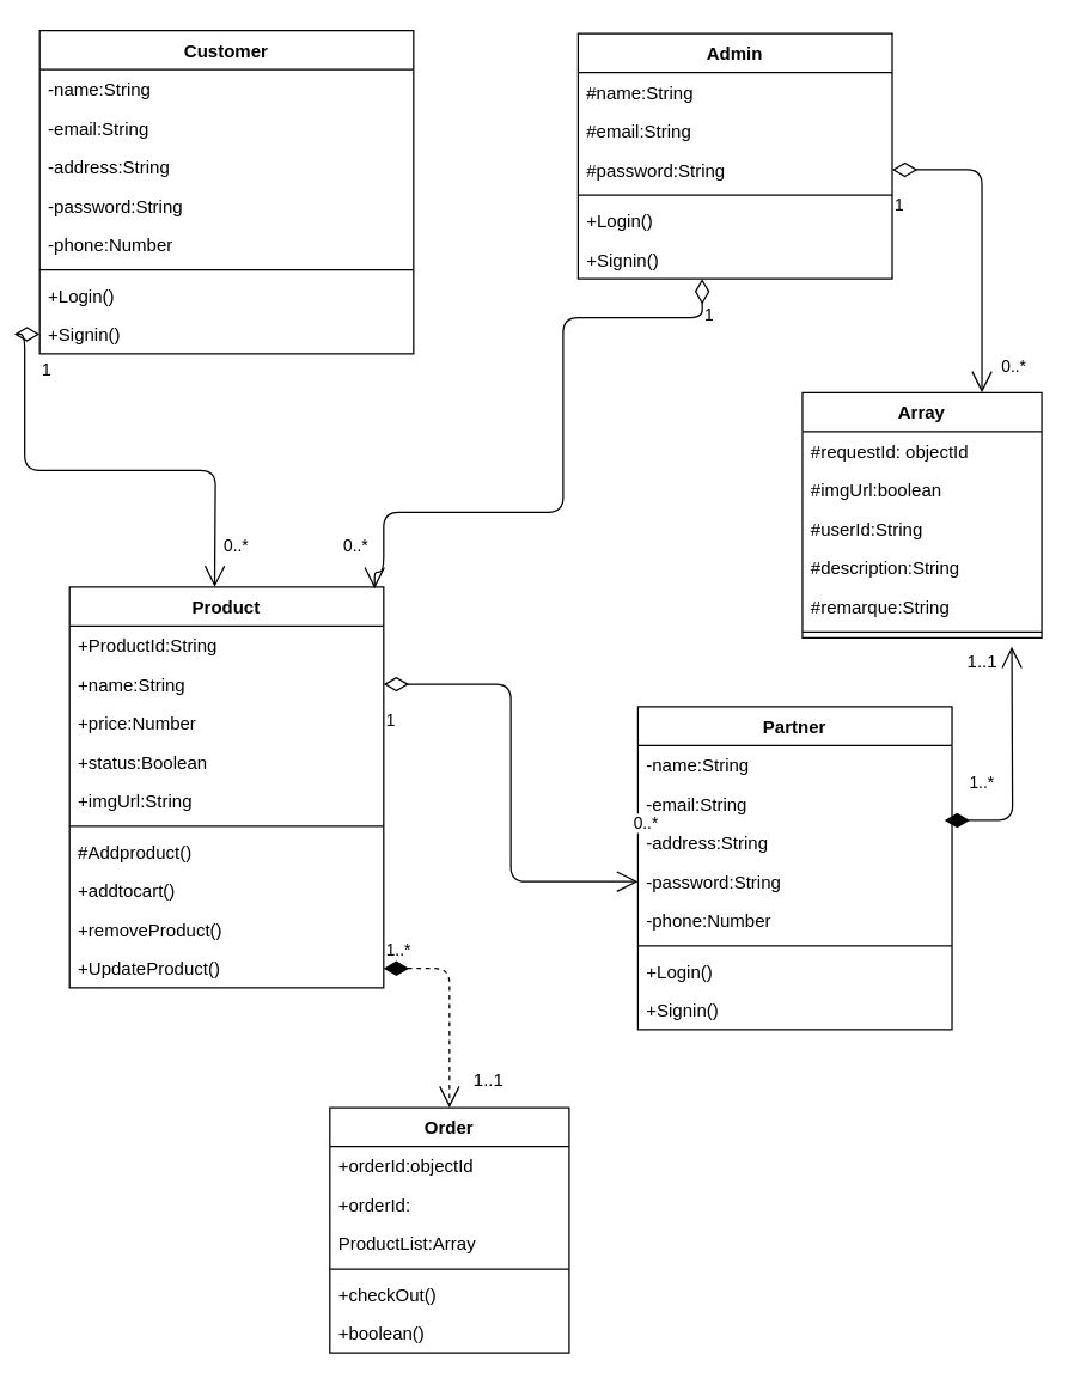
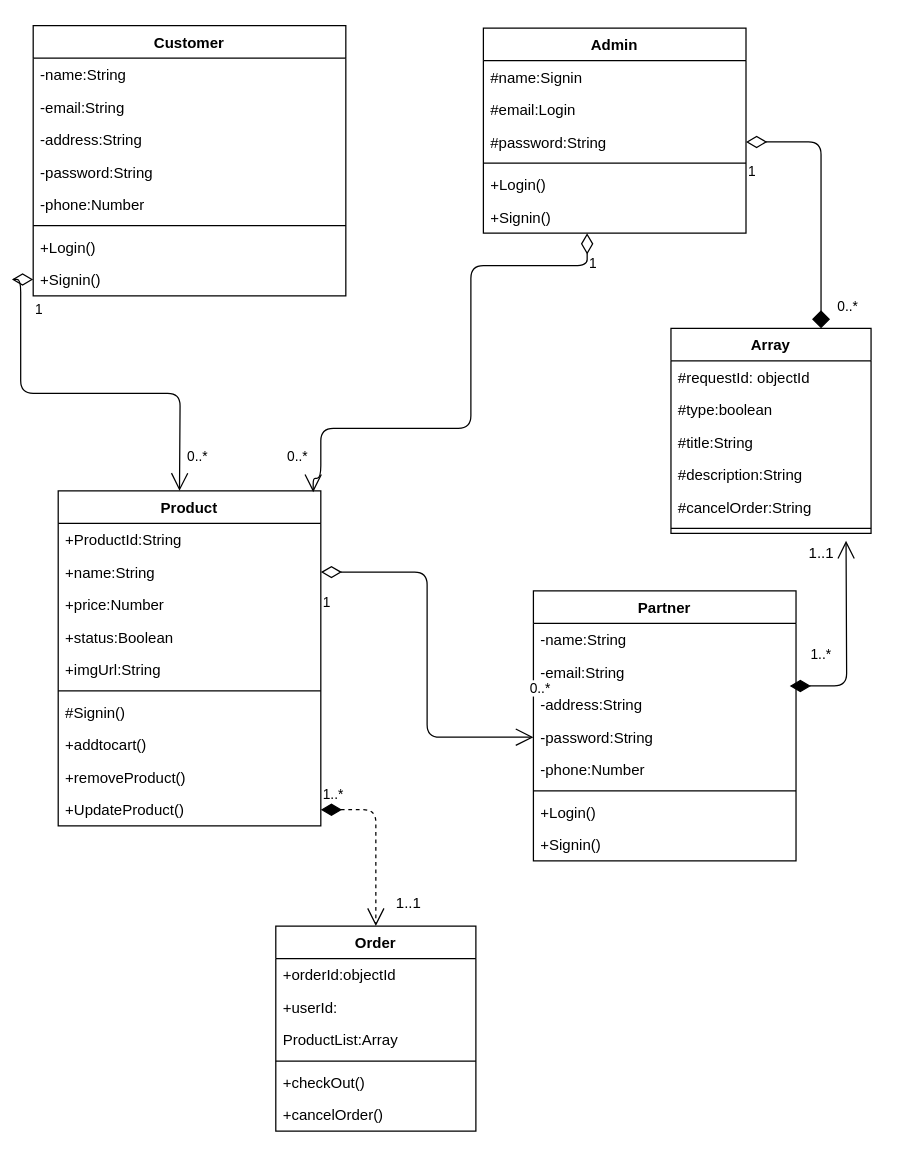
- <mxCell id="12" value="#name:String" style="text;strokeColor=none;fillColor=none;align=left;verticalAlign=top;spacingLeft=4;spacingRight=4;overflow=hidden;rotatable=0;points=[[0,0.5],[1,0.5]];portConstraint=eastwest;" parent="11" vertex="1"><mxGeometry y="26" width="210" height="26" as="geometry" /></mxCell>
+ <mxCell id="12" value="#name:Signin" style="text;strokeColor=none;fillColor=none;align=left;verticalAlign=top;spacingLeft=4;spacingRight=4;overflow=hidden;rotatable=0;points=[[0,0.5],[1,0.5]];portConstraint=eastwest;" parent="11" vertex="1"><mxGeometry y="26" width="210" height="26" as="geometry" /></mxCell>
- <mxCell id="13" value="#email:String" style="text;strokeColor=none;fillColor=none;align=left;verticalAlign=top;spacingLeft=4;spacingRight=4;overflow=hidden;rotatable=0;points=[[0,0.5],[1,0.5]];portConstraint=eastwest;" parent="11" vertex="1"><mxGeometry y="52" width="210" height="26" as="geometry" /></mxCell>
+ <mxCell id="13" value="#email:Login" style="text;strokeColor=none;fillColor=none;align=left;verticalAlign=top;spacingLeft=4;spacingRight=4;overflow=hidden;rotatable=0;points=[[0,0.5],[1,0.5]];portConstraint=eastwest;" parent="11" vertex="1"><mxGeometry y="52" width="210" height="26" as="geometry" /></mxCell>
- <mxCell id="65" value="" style="endArrow=open;html=1;endSize=12;startArrow=diamondThin;startSize=14;startFill=0;edgeStyle=orthogonalEdgeStyle;entryX=0.75;entryY=0;entryDx=0;entryDy=0;exitX=1;exitY=0.5;exitDx=0;exitDy=0;" parent="1" source="14" target="56" edge="1"><mxGeometry relative="1" as="geometry"><mxPoint x="590" y="151.999" as="sourcePoint" /><mxPoint x="605.59" y="317.284" as="targetPoint" /></mxGeometry></mxCell>
+ <mxCell id="65" value="" style="endArrow=diamond;html=1;endSize=12;startArrow=diamondThin;startSize=14;startFill=0;edgeStyle=orthogonalEdgeStyle;entryX=0.75;entryY=0;entryDx=0;entryDy=0;exitX=1;exitY=0.5;exitDx=0;exitDy=0;" parent="1" source="14" target="56" edge="1"><mxGeometry relative="1" as="geometry"><mxPoint x="590" y="151.999" as="sourcePoint" /><mxPoint x="605.59" y="317.284" as="targetPoint" /></mxGeometry></mxCell>
- <mxCell id="58" value="#imgUrl:boolean" style="text;strokeColor=none;fillColor=none;align=left;verticalAlign=top;spacingLeft=4;spacingRight=4;overflow=hidden;rotatable=0;points=[[0,0.5],[1,0.5]];portConstraint=eastwest;" parent="56" vertex="1"><mxGeometry y="52" width="160" height="26" as="geometry" /></mxCell>
+ <mxCell id="58" value="#type:boolean" style="text;strokeColor=none;fillColor=none;align=left;verticalAlign=top;spacingLeft=4;spacingRight=4;overflow=hidden;rotatable=0;points=[[0,0.5],[1,0.5]];portConstraint=eastwest;" parent="56" vertex="1"><mxGeometry y="52" width="160" height="26" as="geometry" /></mxCell>
- <mxCell id="59" value="#userId:String" style="text;strokeColor=none;fillColor=none;align=left;verticalAlign=top;spacingLeft=4;spacingRight=4;overflow=hidden;rotatable=0;points=[[0,0.5],[1,0.5]];portConstraint=eastwest;" parent="56" vertex="1"><mxGeometry y="78" width="160" height="26" as="geometry" /></mxCell>
+ <mxCell id="59" value="#title:String" style="text;strokeColor=none;fillColor=none;align=left;verticalAlign=top;spacingLeft=4;spacingRight=4;overflow=hidden;rotatable=0;points=[[0,0.5],[1,0.5]];portConstraint=eastwest;" parent="56" vertex="1"><mxGeometry y="78" width="160" height="26" as="geometry" /></mxCell>
- <mxCell id="61" value="#remarque:String" style="text;strokeColor=none;fillColor=none;align=left;verticalAlign=top;spacingLeft=4;spacingRight=4;overflow=hidden;rotatable=0;points=[[0,0.5],[1,0.5]];portConstraint=eastwest;" parent="56" vertex="1"><mxGeometry y="130" width="160" height="26" as="geometry" /></mxCell>
+ <mxCell id="61" value="#cancelOrder:String" style="text;strokeColor=none;fillColor=none;align=left;verticalAlign=top;spacingLeft=4;spacingRight=4;overflow=hidden;rotatable=0;points=[[0,0.5],[1,0.5]];portConstraint=eastwest;" parent="56" vertex="1"><mxGeometry y="130" width="160" height="26" as="geometry" /></mxCell>
- <mxCell id="34" value="#Addproduct()" style="text;strokeColor=none;fillColor=none;align=left;verticalAlign=top;spacingLeft=4;spacingRight=4;overflow=hidden;rotatable=0;points=[[0,0.5],[1,0.5]];portConstraint=eastwest;" parent="27" vertex="1"><mxGeometry y="164" width="210" height="26" as="geometry" /></mxCell>
+ <mxCell id="34" value="#Signin()" style="text;strokeColor=none;fillColor=none;align=left;verticalAlign=top;spacingLeft=4;spacingRight=4;overflow=hidden;rotatable=0;points=[[0,0.5],[1,0.5]];portConstraint=eastwest;" parent="27" vertex="1"><mxGeometry y="164" width="210" height="26" as="geometry" /></mxCell>
- <mxCell id="40" value="+orderId:" style="text;strokeColor=none;fillColor=none;align=left;verticalAlign=top;spacingLeft=4;spacingRight=4;overflow=hidden;rotatable=0;points=[[0,0.5],[1,0.5]];portConstraint=eastwest;" parent="38" vertex="1"><mxGeometry y="52" width="160" height="26" as="geometry" /></mxCell>
+ <mxCell id="40" value="+userId:" style="text;strokeColor=none;fillColor=none;align=left;verticalAlign=top;spacingLeft=4;spacingRight=4;overflow=hidden;rotatable=0;points=[[0,0.5],[1,0.5]];portConstraint=eastwest;" parent="38" vertex="1"><mxGeometry y="52" width="160" height="26" as="geometry" /></mxCell>
- <mxCell id="44" value="+boolean()" style="text;strokeColor=none;fillColor=none;align=left;verticalAlign=top;spacingLeft=4;spacingRight=4;overflow=hidden;rotatable=0;points=[[0,0.5],[1,0.5]];portConstraint=eastwest;" parent="38" vertex="1"><mxGeometry y="138" width="160" height="26" as="geometry" /></mxCell>
+ <mxCell id="44" value="+cancelOrder()" style="text;strokeColor=none;fillColor=none;align=left;verticalAlign=top;spacingLeft=4;spacingRight=4;overflow=hidden;rotatable=0;points=[[0,0.5],[1,0.5]];portConstraint=eastwest;" parent="38" vertex="1"><mxGeometry y="138" width="160" height="26" as="geometry" /></mxCell>
